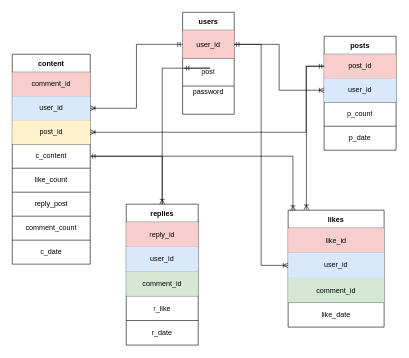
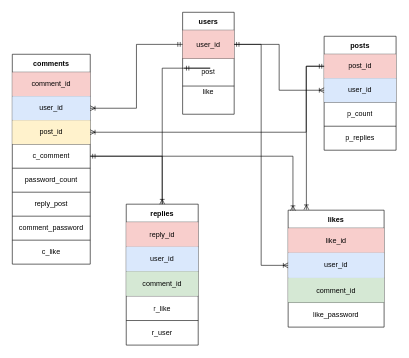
- <mxCell id="9" value="content" style="shape=table;startSize=30;container=1;collapsible=0;childLayout=tableLayout;fontStyle=1" vertex="1" parent="1"><mxGeometry x="20" y="90" width="130" height="350" as="geometry" /></mxCell>
+ <mxCell id="9" value="comments" style="shape=table;startSize=30;container=1;collapsible=0;childLayout=tableLayout;fontStyle=1" vertex="1" parent="1"><mxGeometry x="20" y="90" width="130" height="350" as="geometry" /></mxCell>
- <mxCell id="8" value="password&lt;table&gt;&lt;tbody&gt;&lt;tr&gt;&lt;td&gt;&lt;br&gt;&lt;/td&gt;&lt;/tr&gt;&lt;tr&gt;&lt;td&gt;&lt;br&gt;&lt;/td&gt;&lt;/tr&gt;&lt;tr&gt;&lt;td&gt;&lt;br&gt;&lt;/td&gt;&lt;/tr&gt;&lt;tr&gt;&lt;td&gt;&lt;br&gt;&lt;/td&gt;&lt;/tr&gt;&lt;tr&gt;&lt;td&gt;&lt;br&gt;&lt;/td&gt;&lt;/tr&gt;&lt;/tbody&gt;&lt;/table&gt;" style="shape=partialRectangle;html=1;whiteSpace=wrap;connectable=0;strokeColor=inherit;overflow=hidden;fillColor=none;top=0;left=0;bottom=0;right=0;pointerEvents=1;" vertex="1" parent="7"><mxGeometry width="86" height="47" as="geometry"><mxRectangle width="86" height="47" as="alternateBounds" /></mxGeometry></mxCell>
+ <mxCell id="8" value="like&lt;table&gt;&lt;tbody&gt;&lt;tr&gt;&lt;td&gt;&lt;br&gt;&lt;/td&gt;&lt;/tr&gt;&lt;tr&gt;&lt;td&gt;&lt;br&gt;&lt;/td&gt;&lt;/tr&gt;&lt;tr&gt;&lt;td&gt;&lt;br&gt;&lt;/td&gt;&lt;/tr&gt;&lt;tr&gt;&lt;td&gt;&lt;br&gt;&lt;/td&gt;&lt;/tr&gt;&lt;tr&gt;&lt;td&gt;&lt;br&gt;&lt;/td&gt;&lt;/tr&gt;&lt;/tbody&gt;&lt;/table&gt;" style="shape=partialRectangle;html=1;whiteSpace=wrap;connectable=0;strokeColor=inherit;overflow=hidden;fillColor=none;top=0;left=0;bottom=0;right=0;pointerEvents=1;" vertex="1" parent="7"><mxGeometry width="86" height="47" as="geometry"><mxRectangle width="86" height="47" as="alternateBounds" /></mxGeometry></mxCell>
- <mxCell id="34" value="p_date" style="shape=partialRectangle;html=1;whiteSpace=wrap;connectable=0;strokeColor=inherit;overflow=hidden;fillColor=none;top=0;left=0;bottom=0;right=0;pointerEvents=1;" vertex="1" parent="33"><mxGeometry width="120" height="40" as="geometry"><mxRectangle width="120" height="40" as="alternateBounds" /></mxGeometry></mxCell>
+ <mxCell id="34" value="p_replies" style="shape=partialRectangle;html=1;whiteSpace=wrap;connectable=0;strokeColor=inherit;overflow=hidden;fillColor=none;top=0;left=0;bottom=0;right=0;pointerEvents=1;" vertex="1" parent="33"><mxGeometry width="120" height="40" as="geometry"><mxRectangle width="120" height="40" as="alternateBounds" /></mxGeometry></mxCell>
- <mxCell id="17" value="c_content" style="shape=partialRectangle;html=1;whiteSpace=wrap;connectable=0;strokeColor=inherit;overflow=hidden;fillColor=none;top=0;left=0;bottom=0;right=0;pointerEvents=1;" vertex="1" parent="16"><mxGeometry width="130" height="40" as="geometry"><mxRectangle width="130" height="40" as="alternateBounds" /></mxGeometry></mxCell>
+ <mxCell id="17" value="c_comment" style="shape=partialRectangle;html=1;whiteSpace=wrap;connectable=0;strokeColor=inherit;overflow=hidden;fillColor=none;top=0;left=0;bottom=0;right=0;pointerEvents=1;" vertex="1" parent="16"><mxGeometry width="130" height="40" as="geometry"><mxRectangle width="130" height="40" as="alternateBounds" /></mxGeometry></mxCell>
- <mxCell id="19" value="like_count" style="shape=partialRectangle;html=1;whiteSpace=wrap;connectable=0;strokeColor=inherit;overflow=hidden;fillColor=none;top=0;left=0;bottom=0;right=0;pointerEvents=1;" vertex="1" parent="18"><mxGeometry width="130" height="40" as="geometry"><mxRectangle width="130" height="40" as="alternateBounds" /></mxGeometry></mxCell>
+ <mxCell id="19" value="password_count" style="shape=partialRectangle;html=1;whiteSpace=wrap;connectable=0;strokeColor=inherit;overflow=hidden;fillColor=none;top=0;left=0;bottom=0;right=0;pointerEvents=1;" vertex="1" parent="18"><mxGeometry width="130" height="40" as="geometry"><mxRectangle width="130" height="40" as="alternateBounds" /></mxGeometry></mxCell>
- <mxCell id="23" value="comment_count" style="shape=partialRectangle;html=1;whiteSpace=wrap;connectable=0;strokeColor=inherit;overflow=hidden;fillColor=none;top=0;left=0;bottom=0;right=0;pointerEvents=1;" vertex="1" parent="22"><mxGeometry width="130" height="40" as="geometry"><mxRectangle width="130" height="40" as="alternateBounds" /></mxGeometry></mxCell>
+ <mxCell id="23" value="comment_password" style="shape=partialRectangle;html=1;whiteSpace=wrap;connectable=0;strokeColor=inherit;overflow=hidden;fillColor=none;top=0;left=0;bottom=0;right=0;pointerEvents=1;" vertex="1" parent="22"><mxGeometry width="130" height="40" as="geometry"><mxRectangle width="130" height="40" as="alternateBounds" /></mxGeometry></mxCell>
- <mxCell id="25" value="c_date" style="shape=partialRectangle;html=1;whiteSpace=wrap;connectable=0;strokeColor=inherit;overflow=hidden;fillColor=none;top=0;left=0;bottom=0;right=0;pointerEvents=1;" vertex="1" parent="24"><mxGeometry width="130" height="40" as="geometry"><mxRectangle width="130" height="40" as="alternateBounds" /></mxGeometry></mxCell>
+ <mxCell id="25" value="c_like" style="shape=partialRectangle;html=1;whiteSpace=wrap;connectable=0;strokeColor=inherit;overflow=hidden;fillColor=none;top=0;left=0;bottom=0;right=0;pointerEvents=1;" vertex="1" parent="24"><mxGeometry width="130" height="40" as="geometry"><mxRectangle width="130" height="40" as="alternateBounds" /></mxGeometry></mxCell>
- <mxCell id="55" value="like_date" style="shape=partialRectangle;html=1;whiteSpace=wrap;connectable=0;strokeColor=inherit;overflow=hidden;fillColor=none;top=0;left=0;bottom=0;right=0;pointerEvents=1;" vertex="1" parent="54"><mxGeometry width="160" height="41" as="geometry"><mxRectangle width="160" height="41" as="alternateBounds" /></mxGeometry></mxCell>
+ <mxCell id="55" value="like_password" style="shape=partialRectangle;html=1;whiteSpace=wrap;connectable=0;strokeColor=inherit;overflow=hidden;fillColor=none;top=0;left=0;bottom=0;right=0;pointerEvents=1;" vertex="1" parent="54"><mxGeometry width="160" height="41" as="geometry"><mxRectangle width="160" height="41" as="alternateBounds" /></mxGeometry></mxCell>
- <mxCell id="46" value="r_date" style="shape=partialRectangle;html=1;whiteSpace=wrap;connectable=0;strokeColor=inherit;overflow=hidden;fillColor=none;top=0;left=0;bottom=0;right=0;pointerEvents=1;" vertex="1" parent="45"><mxGeometry width="120" height="41" as="geometry"><mxRectangle width="120" height="41" as="alternateBounds" /></mxGeometry></mxCell>
+ <mxCell id="46" value="r_user" style="shape=partialRectangle;html=1;whiteSpace=wrap;connectable=0;strokeColor=inherit;overflow=hidden;fillColor=none;top=0;left=0;bottom=0;right=0;pointerEvents=1;" vertex="1" parent="45"><mxGeometry width="120" height="41" as="geometry"><mxRectangle width="120" height="41" as="alternateBounds" /></mxGeometry></mxCell>
